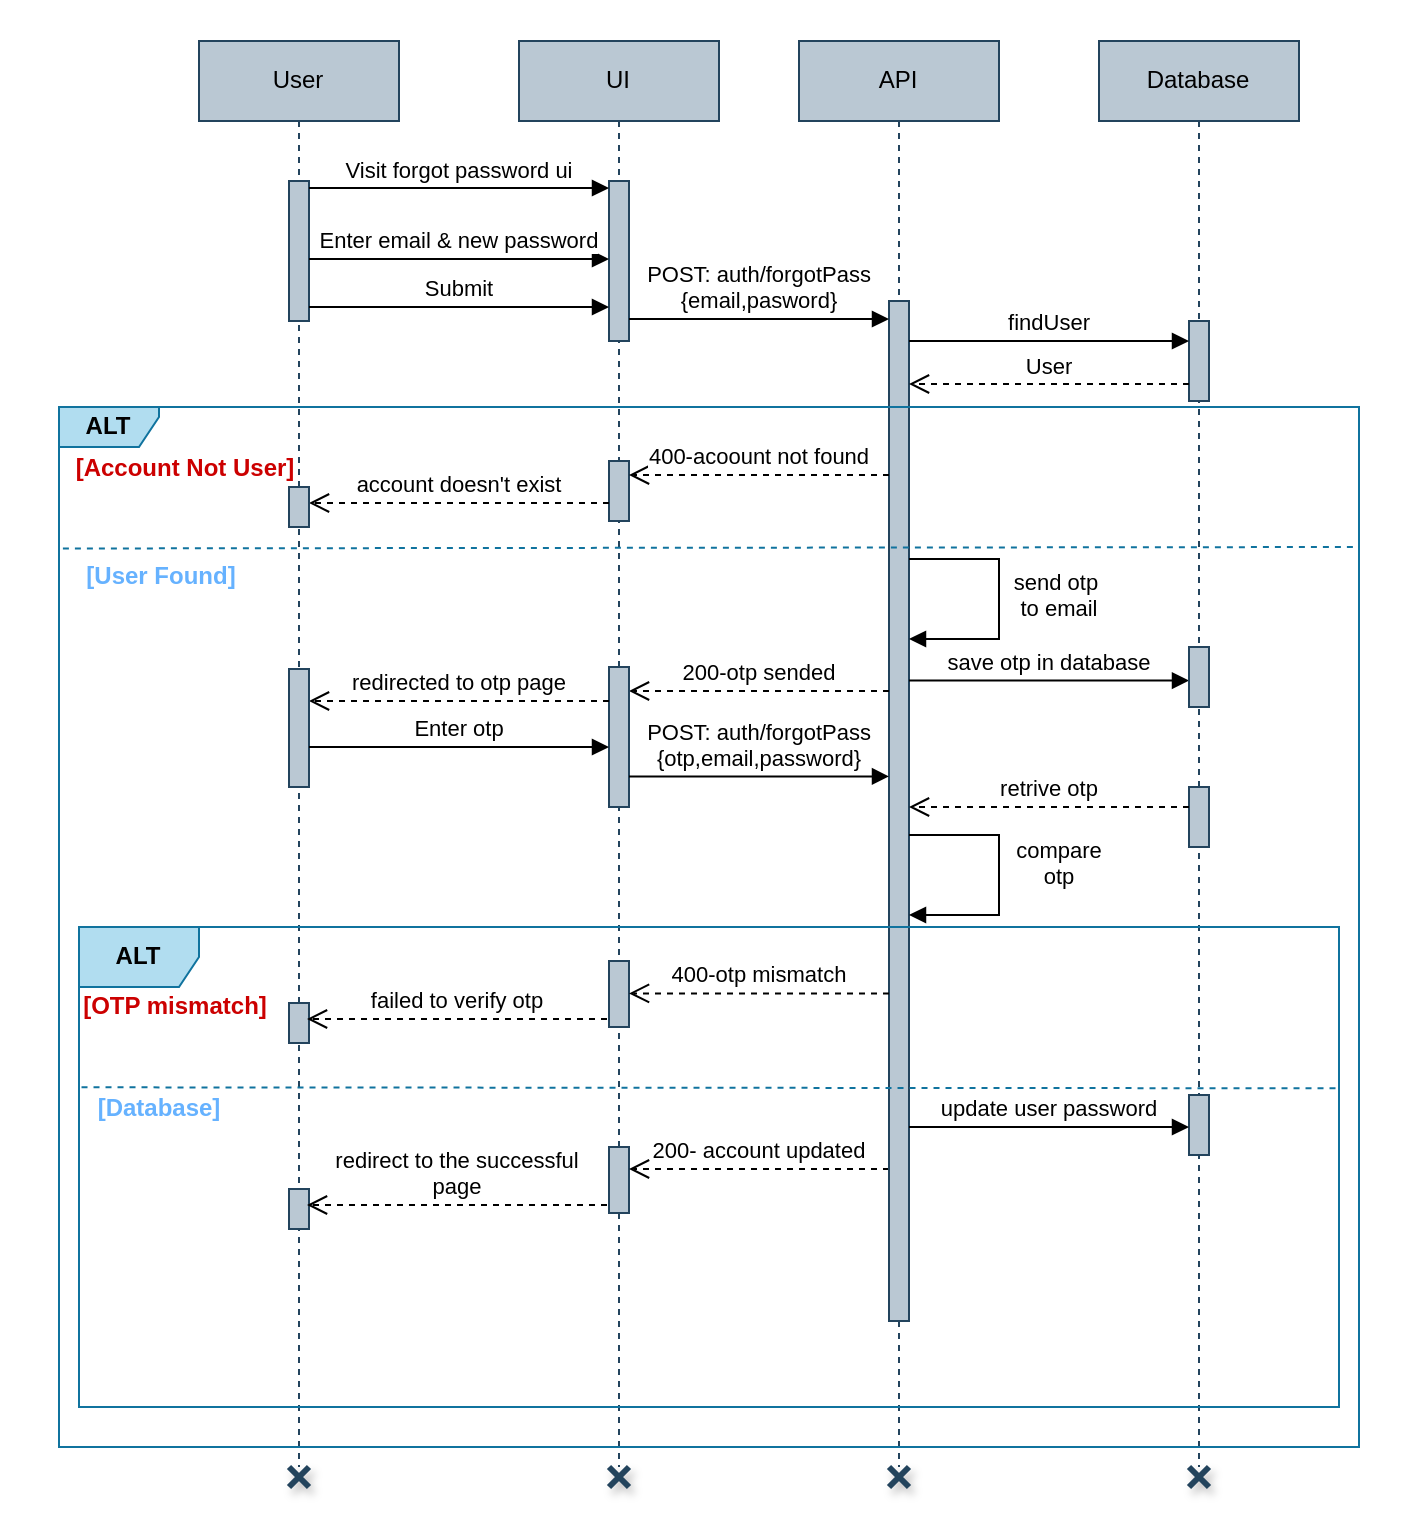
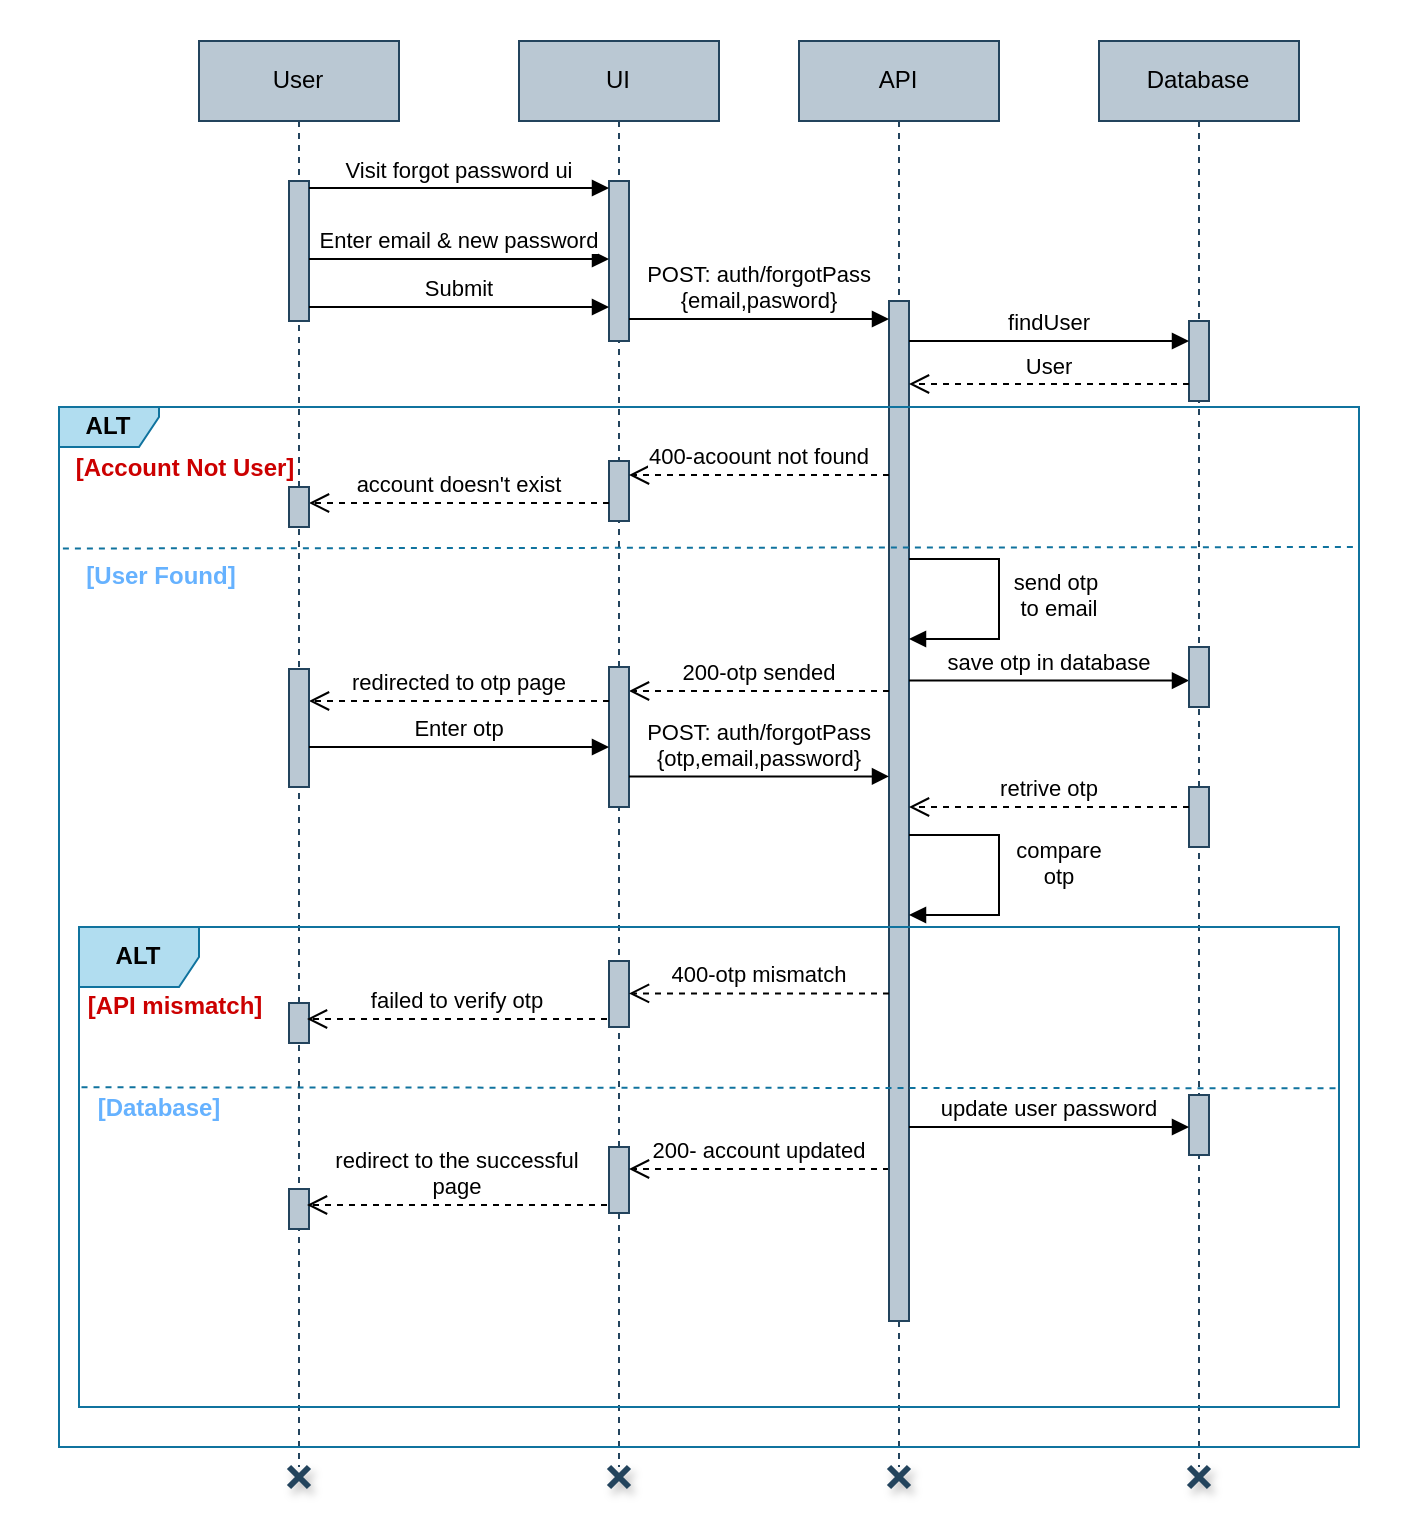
- <mxCell id="45" value="&lt;b&gt;&lt;font color=&quot;#cc0000&quot;&gt;[OTP mismatch]&lt;/font&gt;&lt;/b&gt;" style="text;html=1;align=center;verticalAlign=middle;resizable=0;points=[];autosize=1;strokeColor=none;fillColor=none;" parent="1" vertex="1"><mxGeometry x="27" y="488" width="120" height="30" as="geometry" /></mxCell>
+ <mxCell id="45" value="&lt;b&gt;&lt;font color=&quot;#cc0000&quot;&gt;[API mismatch]&lt;/font&gt;&lt;/b&gt;" style="text;html=1;align=center;verticalAlign=middle;resizable=0;points=[];autosize=1;strokeColor=none;fillColor=none;" parent="1" vertex="1"><mxGeometry x="27" y="488" width="120" height="30" as="geometry" /></mxCell>
